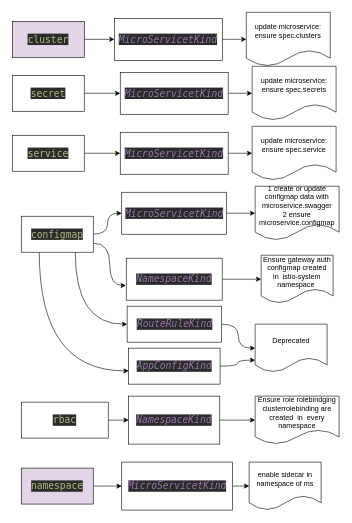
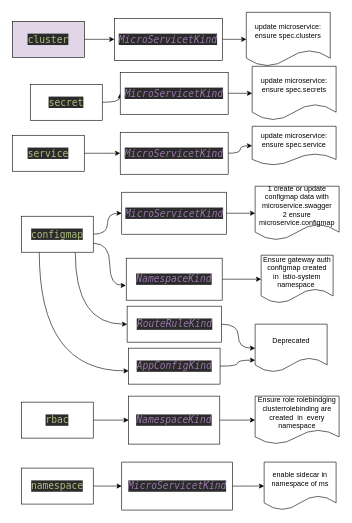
- <mxCell id="19" value="&lt;pre style=&quot;background-color: #2b2b2b ; color: #a9b7c6 ; font-family: &amp;#34;menlo-regular&amp;#34; , monospace ; font-size: 12.0pt&quot;&gt;&lt;span style=&quot;color: #afbf7e&quot;&gt;secret&lt;/span&gt;&lt;/pre&gt;" style="rounded=0;whiteSpace=wrap;html=1;" vertex="1" parent="1"><mxGeometry x="20" y="125" width="120" height="60" as="geometry" /></mxCell>
+ <mxCell id="19" value="&lt;pre style=&quot;background-color: #2b2b2b ; color: #a9b7c6 ; font-family: &amp;#34;menlo-regular&amp;#34; , monospace ; font-size: 12.0pt&quot;&gt;&lt;span style=&quot;color: #afbf7e&quot;&gt;secret&lt;/span&gt;&lt;/pre&gt;" style="rounded=0;whiteSpace=wrap;html=1;" vertex="1" parent="1"><mxGeometry x="50" y="140" width="120" height="60" as="geometry" /></mxCell>
- <mxCell id="37" value="update microservice: ensure spec.service" style="shape=document;whiteSpace=wrap;html=1;boundedLbl=1;" vertex="1" parent="1"><mxGeometry x="420" y="210" width="140" height="90" as="geometry" /></mxCell>
+ <mxCell id="37" value="update microservice: ensure spec.service" style="shape=document;whiteSpace=wrap;html=1;boundedLbl=1;" vertex="1" parent="1"><mxGeometry x="420" y="210" width="140" height="65" as="geometry" /></mxCell>
- <mxCell id="29" value="&lt;pre style=&quot;background-color: #2b2b2b ; color: #a9b7c6 ; font-family: &amp;#34;menlo-regular&amp;#34; , monospace ; font-size: 12.0pt&quot;&gt;&lt;span style=&quot;color: #afbf7e&quot;&gt;rbac&lt;/span&gt;&lt;/pre&gt;" style="rounded=0;whiteSpace=wrap;html=1;" vertex="1" parent="1"><mxGeometry x="35" y="670" width="145" height="60" as="geometry" /></mxCell>
+ <mxCell id="29" value="&lt;pre style=&quot;background-color: #2b2b2b ; color: #a9b7c6 ; font-family: &amp;#34;menlo-regular&amp;#34; , monospace ; font-size: 12.0pt&quot;&gt;&lt;span style=&quot;color: #afbf7e&quot;&gt;rbac&lt;/span&gt;&lt;/pre&gt;" style="rounded=0;whiteSpace=wrap;html=1;" vertex="1" parent="1"><mxGeometry x="35" y="670" width="120" height="60" as="geometry" /></mxCell>
- <mxCell id="39" value="&lt;pre style=&quot;background-color: #2b2b2b ; color: #a9b7c6 ; font-family: &amp;#34;menlo-regular&amp;#34; , monospace ; font-size: 12.0pt&quot;&gt;&lt;span style=&quot;color: #afbf7e&quot;&gt;namespace&lt;/span&gt;&lt;/pre&gt;" style="rounded=0;whiteSpace=wrap;html=1;fillColor=#e1d5e7;" vertex="1" parent="1"><mxGeometry x="35" y="780" width="120" height="60" as="geometry" /></mxCell>
+ <mxCell id="39" value="&lt;pre style=&quot;background-color: #2b2b2b ; color: #a9b7c6 ; font-family: &amp;#34;menlo-regular&amp;#34; , monospace ; font-size: 12.0pt&quot;&gt;&lt;span style=&quot;color: #afbf7e&quot;&gt;namespace&lt;/span&gt;&lt;/pre&gt;" style="rounded=0;whiteSpace=wrap;html=1;" vertex="1" parent="1"><mxGeometry x="35" y="780" width="120" height="60" as="geometry" /></mxCell>
- <mxCell id="42" value="enable sidecar in namespace of ms" style="shape=document;whiteSpace=wrap;html=1;boundedLbl=1;" vertex="1" parent="1"><mxGeometry x="415" y="770" width="120" height="80" as="geometry" /></mxCell>
+ <mxCell id="42" value="enable sidecar in namespace of ms" style="shape=document;whiteSpace=wrap;html=1;boundedLbl=1;" vertex="1" parent="1"><mxGeometry x="440" y="770" width="120" height="80" as="geometry" /></mxCell>
